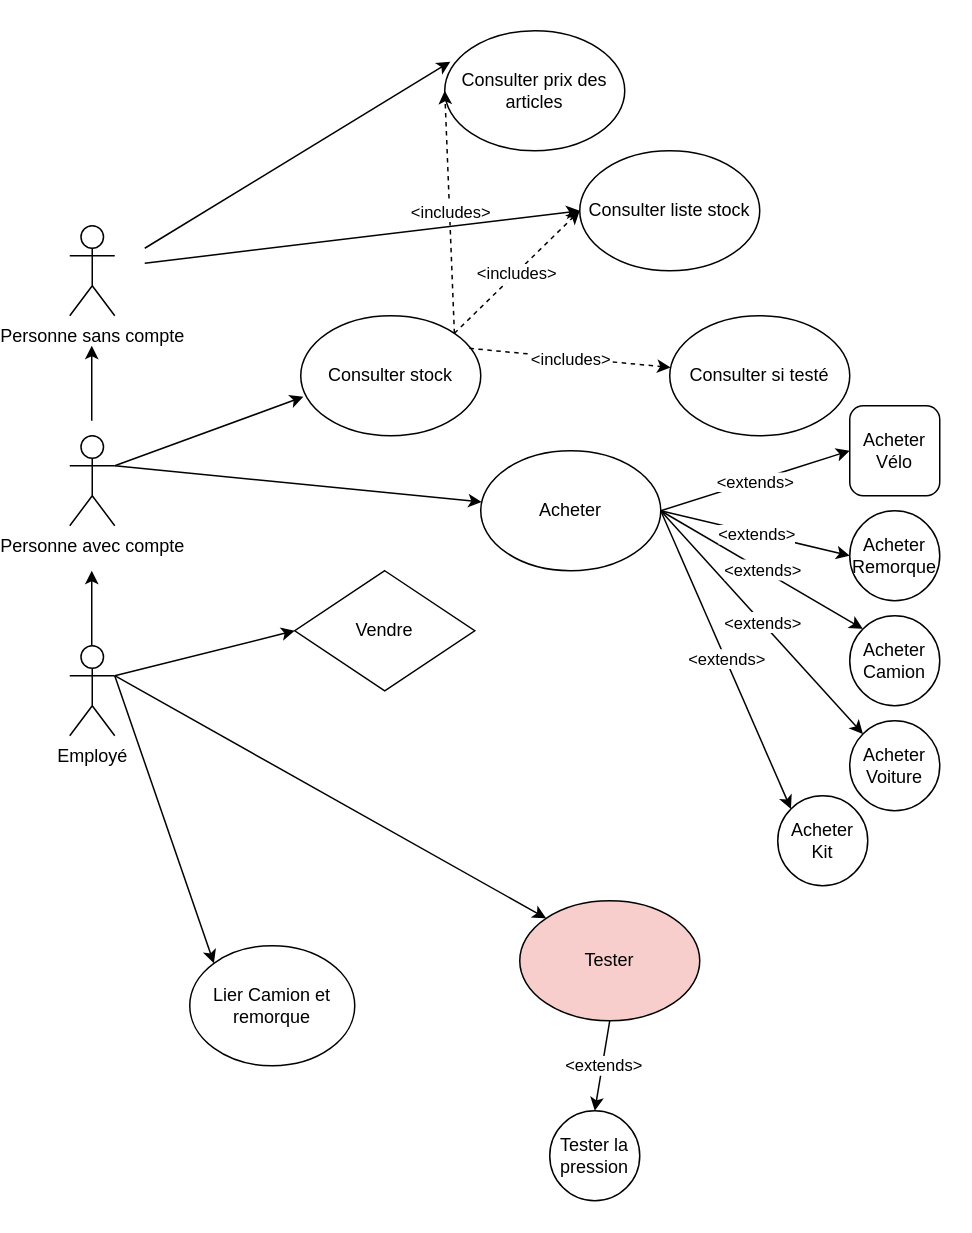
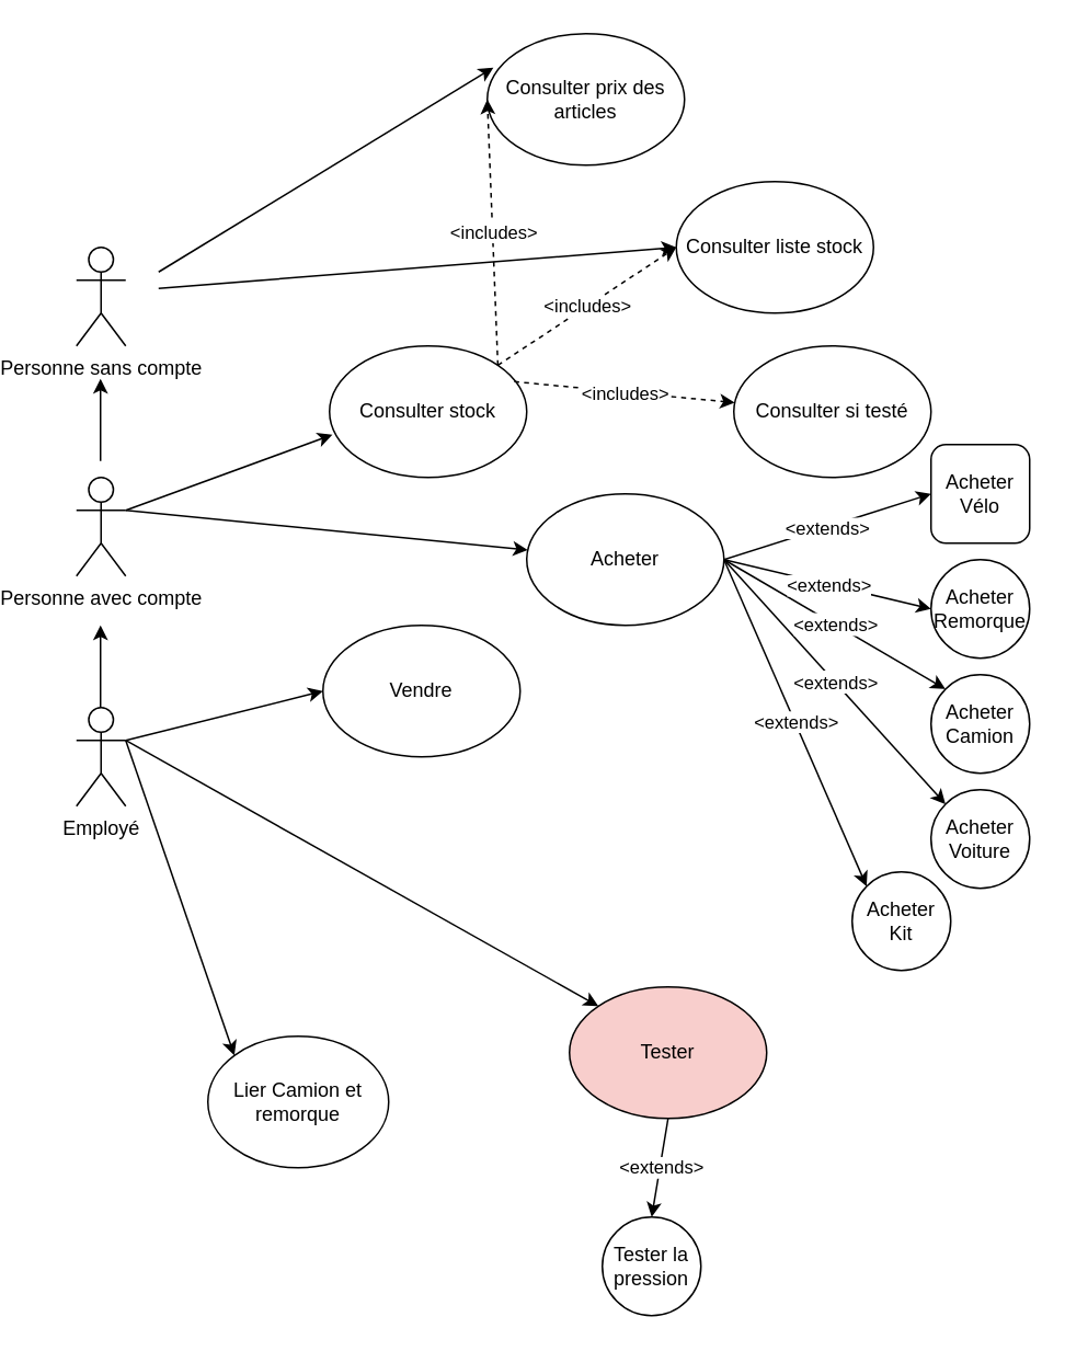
- <mxCell id="16" value="Consulter liste stock" style="ellipse;whiteSpace=wrap;html=1;" vertex="1" parent="1"><mxGeometry x="360" y="100" width="120" height="80" as="geometry" /></mxCell>
+ <mxCell id="16" value="Consulter liste stock" style="ellipse;whiteSpace=wrap;html=1;" vertex="1" parent="1"><mxGeometry x="385" y="110" width="120" height="80" as="geometry" /></mxCell>
- <mxCell id="20" value="Vendre" style="rhombus;whiteSpace=wrap;html=1;" vertex="1" parent="1"><mxGeometry x="170" y="380" width="120" height="80" as="geometry" /></mxCell>
+ <mxCell id="20" value="Vendre" style="ellipse;whiteSpace=wrap;html=1;" vertex="1" parent="1"><mxGeometry x="170" y="380" width="120" height="80" as="geometry" /></mxCell>
